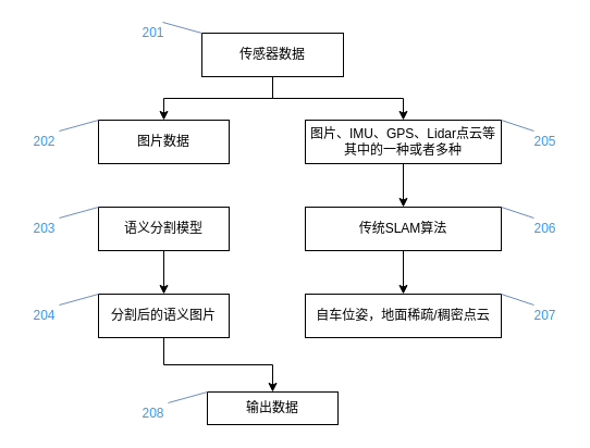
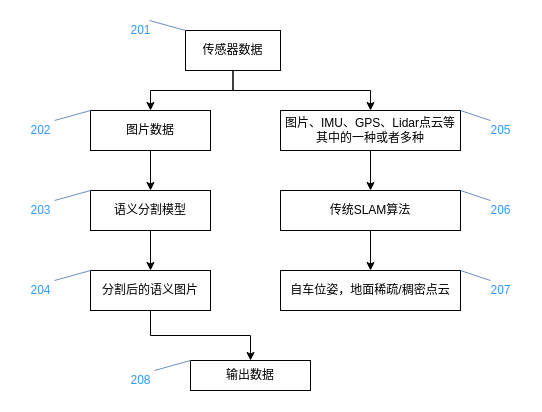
- <mxCell id="4" value="传感器数据" style="rounded=0;whiteSpace=wrap;html=1;" vertex="1" parent="1"><mxGeometry x="185" y="30" width="130" height="40" as="geometry" /></mxCell>
+ <mxCell id="4" value="传感器数据" style="rounded=0;whiteSpace=wrap;html=1;" vertex="1" parent="1"><mxGeometry x="185" y="30" width="95" height="40" as="geometry" /></mxCell>
+ <mxCell id="5" value="" style="edgeStyle=orthogonalEdgeStyle;rounded=0;orthogonalLoop=1;jettySize=auto;html=1;" edge="1" parent="1" source="6" target="10"><mxGeometry relative="1" as="geometry" /></mxCell>
